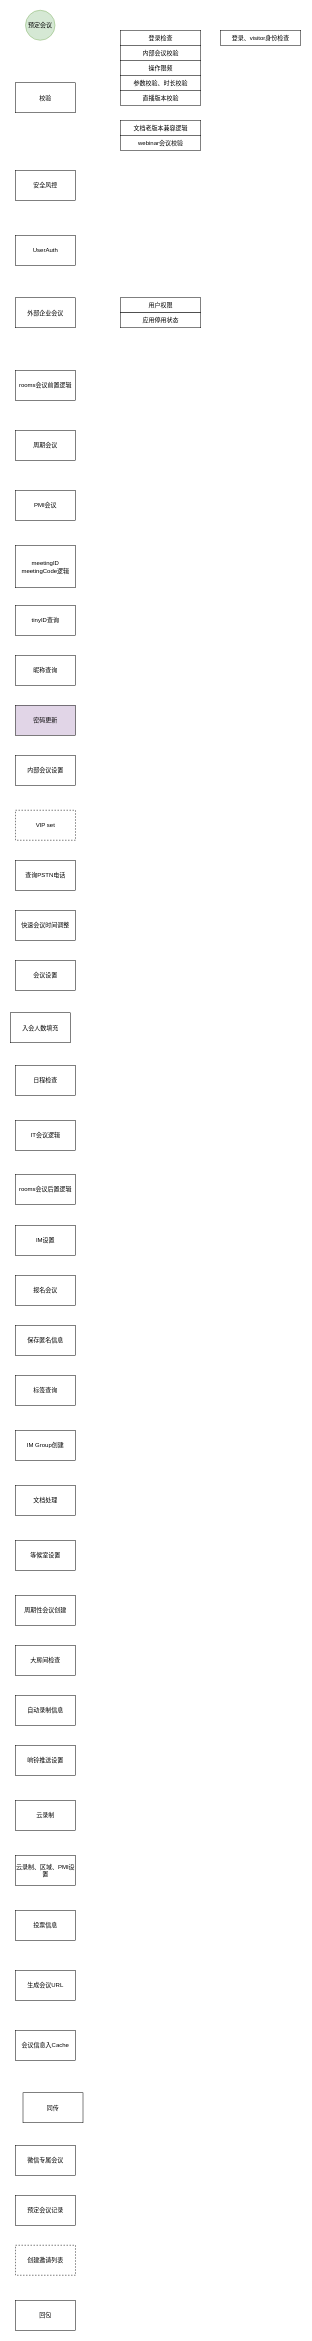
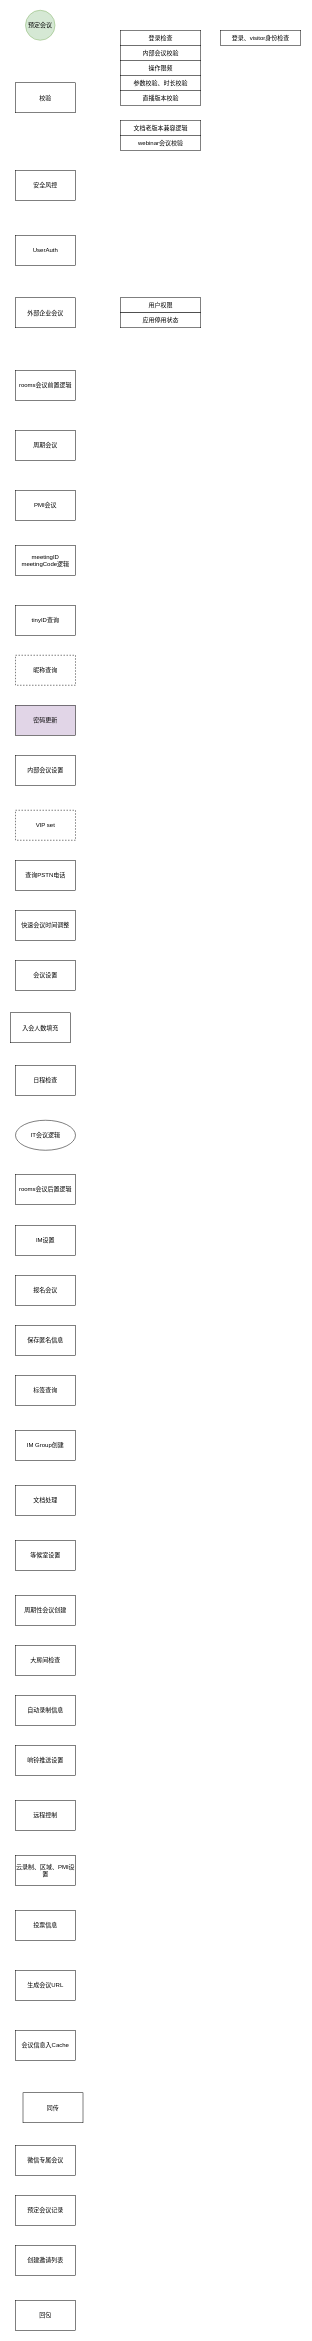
- <mxCell id="20" value="meetingID&lt;br&gt;meetingCode逻辑" style="rounded=0;whiteSpace=wrap;html=1;" vertex="1" parent="1"><mxGeometry x="30" y="1090" width="120" height="85" as="geometry" /></mxCell>
+ <mxCell id="20" value="meetingID&lt;br&gt;meetingCode逻辑" style="rounded=0;whiteSpace=wrap;html=1;" vertex="1" parent="1"><mxGeometry x="30" y="1090" width="120" height="60" as="geometry" /></mxCell>
- <mxCell id="22" value="昵称查询" style="rounded=0;whiteSpace=wrap;html=1;" vertex="1" parent="1"><mxGeometry x="30" y="1310" width="120" height="60" as="geometry" /></mxCell>
+ <mxCell id="22" value="昵称查询" style="rounded=0;whiteSpace=wrap;html=1;dashed=1;" vertex="1" parent="1"><mxGeometry x="30" y="1310" width="120" height="60" as="geometry" /></mxCell>
- <mxCell id="31" value="IT会议逻辑" style="rounded=0;whiteSpace=wrap;html=1;" vertex="1" parent="1"><mxGeometry x="30" y="2240" width="120" height="60" as="geometry" /></mxCell>
+ <mxCell id="31" value="IT会议逻辑" style="ellipse;whiteSpace=wrap;html=1;" vertex="1" parent="1"><mxGeometry x="30" y="2240" width="120" height="60" as="geometry" /></mxCell>
- <mxCell id="44" value="云录制" style="rounded=0;whiteSpace=wrap;html=1;" vertex="1" parent="1"><mxGeometry x="30" y="3600" width="120" height="60" as="geometry" /></mxCell>
+ <mxCell id="44" value="远程控制" style="rounded=0;whiteSpace=wrap;html=1;" vertex="1" parent="1"><mxGeometry x="30" y="3600" width="120" height="60" as="geometry" /></mxCell>
- <mxCell id="52" value="创建邀请列表" style="rounded=0;whiteSpace=wrap;html=1;dashed=1;" vertex="1" parent="1"><mxGeometry x="30" y="4490" width="120" height="60" as="geometry" /></mxCell>
+ <mxCell id="52" value="创建邀请列表" style="rounded=0;whiteSpace=wrap;html=1;" vertex="1" parent="1"><mxGeometry x="30" y="4490" width="120" height="60" as="geometry" /></mxCell>
